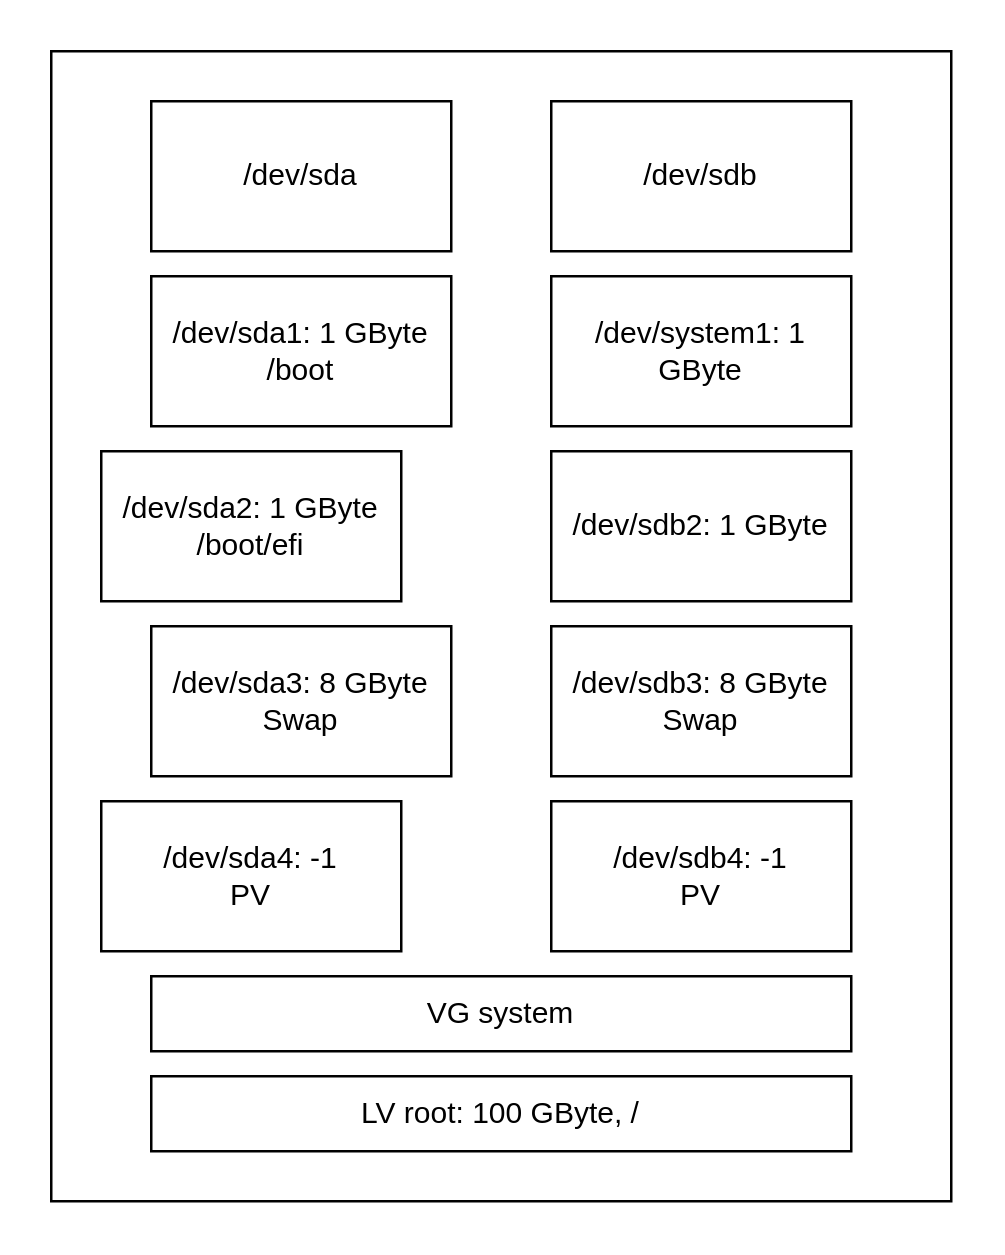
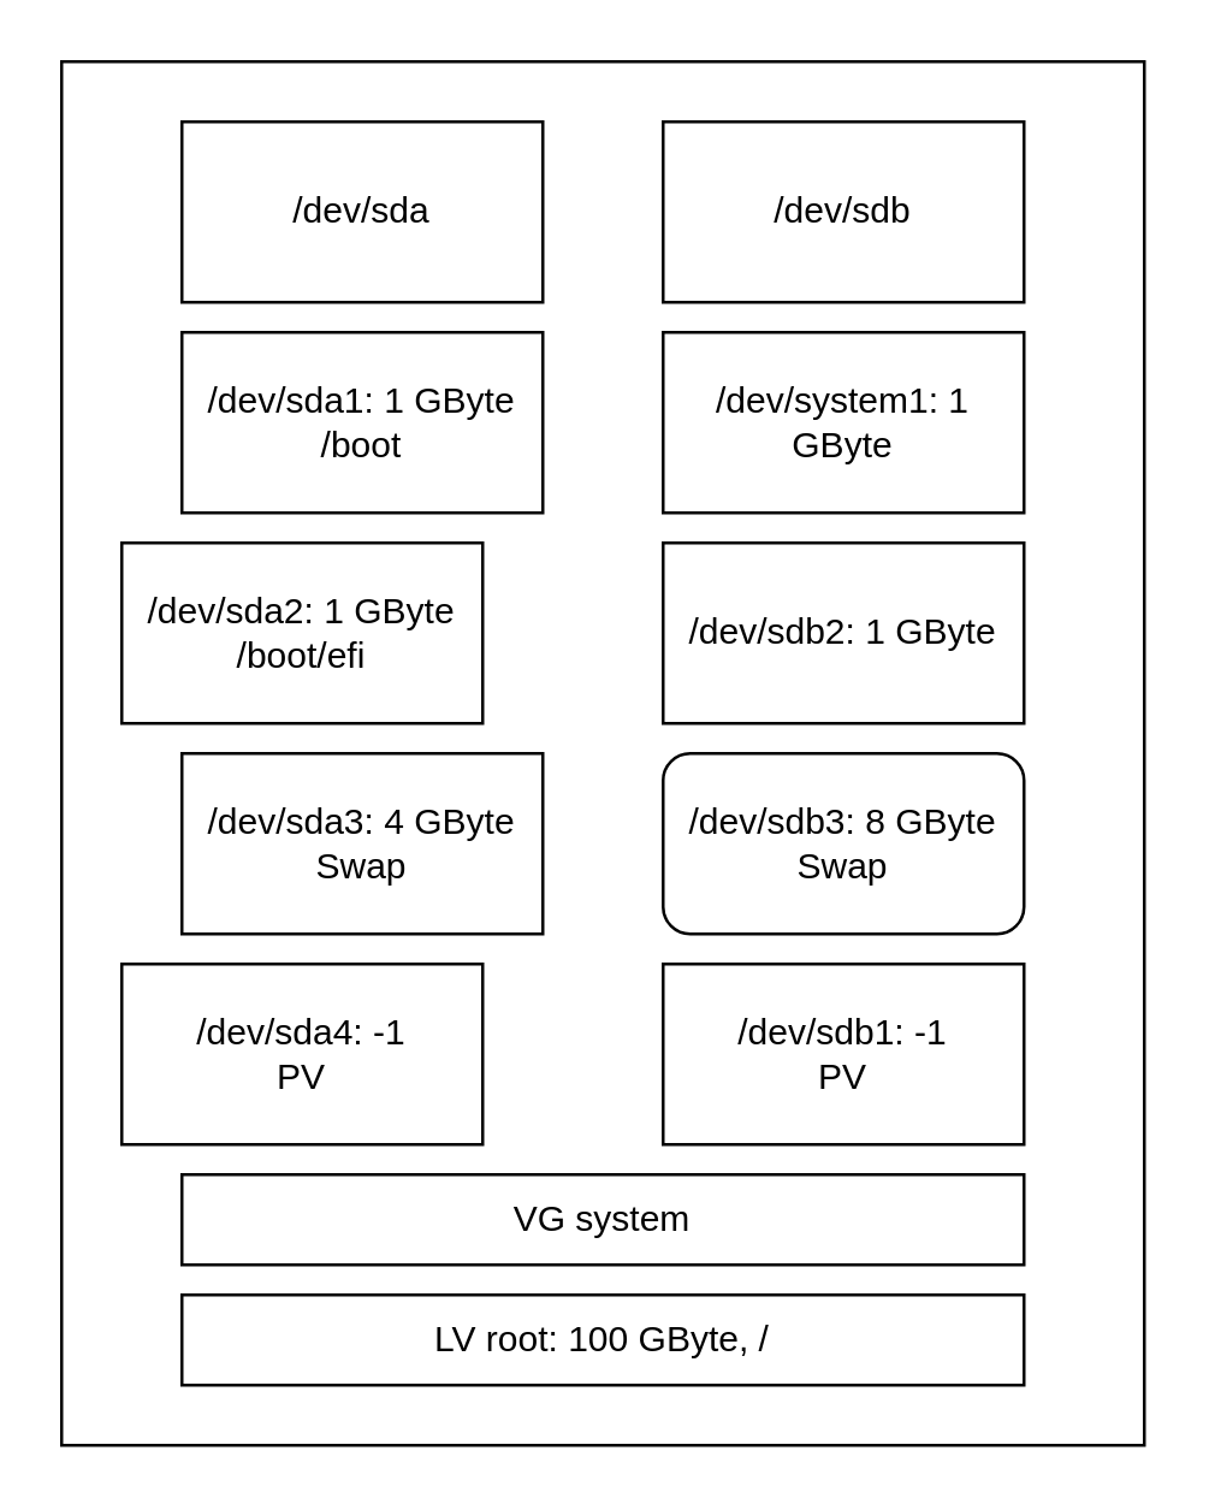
- <mxCell id="9" value="/dev/sda3: 8 GByte&lt;br&gt;Swap" style="rounded=0;whiteSpace=wrap;html=1;" parent="1" vertex="1"><mxGeometry x="60" y="250" width="120" height="60" as="geometry" /></mxCell>
+ <mxCell id="9" value="/dev/sda3: 4 GByte&lt;br&gt;Swap" style="rounded=0;whiteSpace=wrap;html=1;" parent="1" vertex="1"><mxGeometry x="60" y="250" width="120" height="60" as="geometry" /></mxCell>
- <mxCell id="10" value="/dev/sdb3: 8 GByte&lt;br&gt;Swap" style="rounded=0;whiteSpace=wrap;html=1;" parent="1" vertex="1"><mxGeometry x="220" y="250" width="120" height="60" as="geometry" /></mxCell>
+ <mxCell id="10" value="/dev/sdb3: 8 GByte&lt;br&gt;Swap" style="whiteSpace=wrap;html=1;rounded=1;" parent="1" vertex="1"><mxGeometry x="220" y="250" width="120" height="60" as="geometry" /></mxCell>
- <mxCell id="12" value="/dev/sdb4: -1&lt;br&gt;PV" style="rounded=0;whiteSpace=wrap;html=1;" parent="1" vertex="1"><mxGeometry x="220" y="320" width="120" height="60" as="geometry" /></mxCell>
+ <mxCell id="12" value="/dev/sdb1: -1&lt;br&gt;PV" style="rounded=0;whiteSpace=wrap;html=1;" parent="1" vertex="1"><mxGeometry x="220" y="320" width="120" height="60" as="geometry" /></mxCell>
